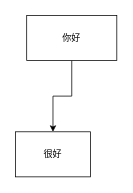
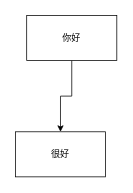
- <mxCell id="4" value="很好" style="rounded=0;whiteSpace=wrap;html=1;" parent="1" vertex="1"><mxGeometry x="20" y="175" width="100" height="60" as="geometry" /></mxCell>
+ <mxCell id="4" value="很好" style="rounded=0;whiteSpace=wrap;html=1;" parent="1" vertex="1"><mxGeometry x="20" y="175" width="120" height="60" as="geometry" /></mxCell>
